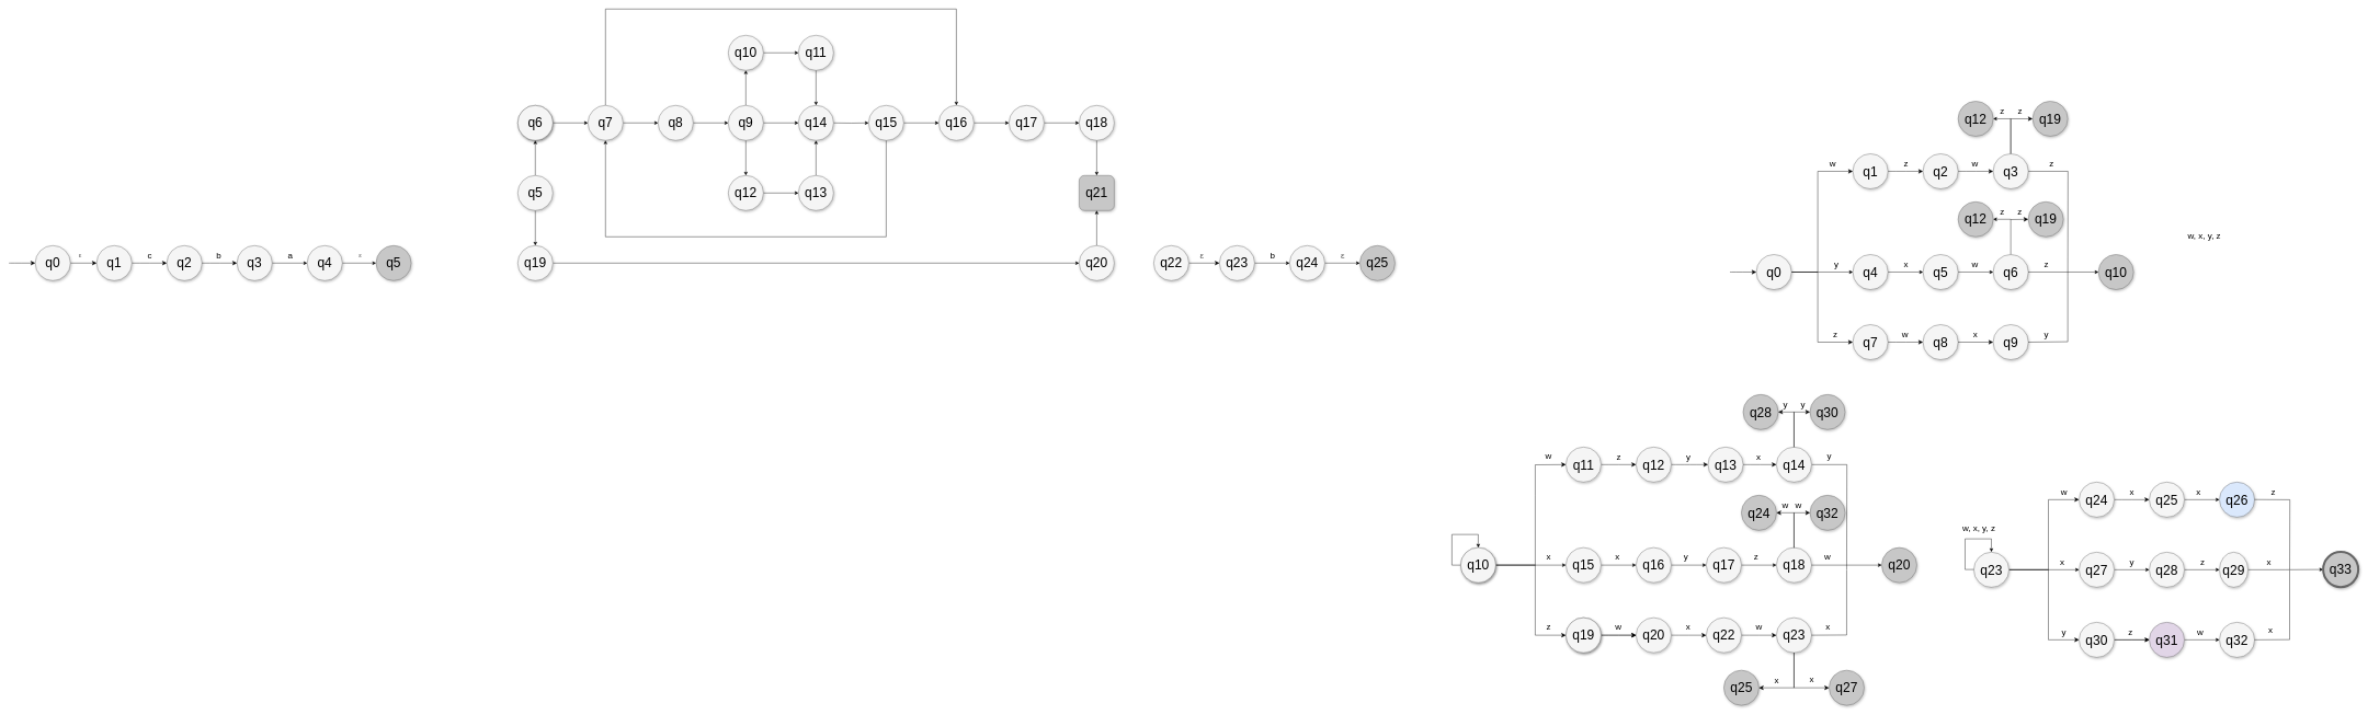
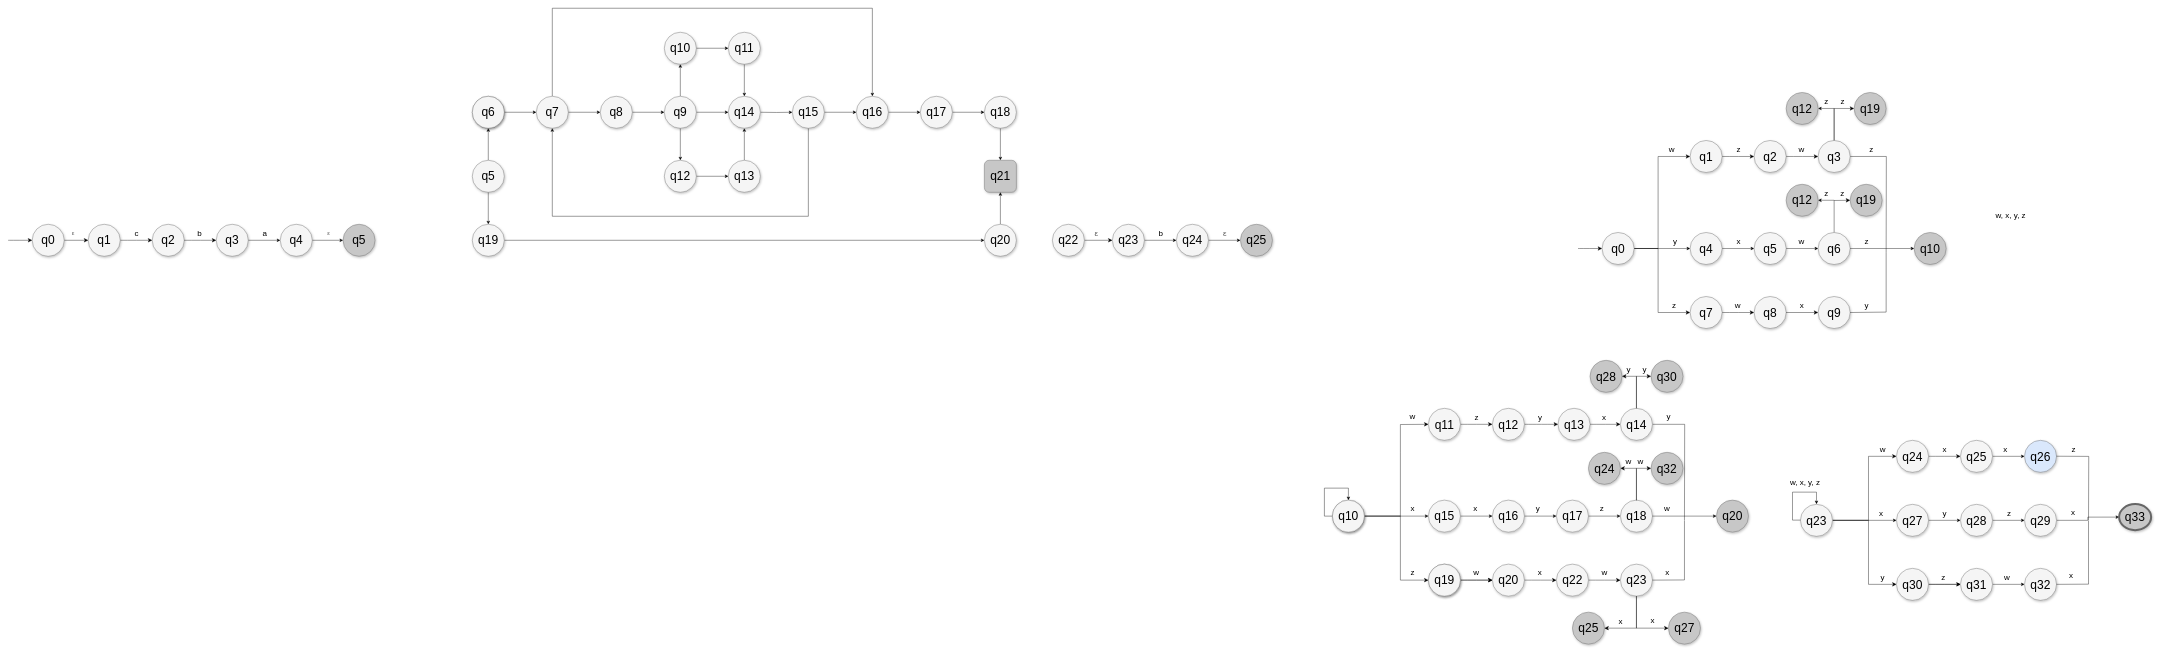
- <mxCell id="76" value="q29" style="ellipse;whiteSpace=wrap;html=1;fontSize=30;fillColor=#f5f5f5;strokeColor=#666666;rounded=0;shadow=1;strokeWidth=1;" parent="1" vertex="1"><mxGeometry x="5059.86" y="1260" width="65" height="80" as="geometry" /></mxCell>
+ <mxCell id="76" value="q29" style="ellipse;whiteSpace=wrap;html=1;fontSize=30;fillColor=#f5f5f5;strokeColor=#666666;rounded=0;shadow=1;strokeWidth=1;" parent="1" vertex="1"><mxGeometry x="5059.86" y="1260" width="80" height="80" as="geometry" /></mxCell>
- <mxCell id="95" value="q33" style="ellipse;whiteSpace=wrap;html=1;rounded=0;shadow=1;strokeColor=#666666;strokeWidth=5;fontSize=30;align=center;fillColor=#C7C7C7;" parent="1" vertex="1"><mxGeometry x="5296.33" y="1259.47" width="80" height="80" as="geometry" /></mxCell>
+ <mxCell id="95" value="q33" style="ellipse;whiteSpace=wrap;html=1;rounded=0;shadow=1;strokeColor=#666666;strokeWidth=5;fontSize=30;align=center;fillColor=#C7C7C7;" parent="1" vertex="1"><mxGeometry x="5296.33" y="1259.47" width="80" height="65" as="geometry" /></mxCell>
- <mxCell id="83" value="q31" style="ellipse;whiteSpace=wrap;html=1;fontSize=30;fillColor=#e1d5e7;strokeColor=#666666;rounded=0;shadow=1;strokeWidth=1;" parent="1" vertex="1"><mxGeometry x="4899.86" y="1420" width="80" height="80" as="geometry" /></mxCell>
+ <mxCell id="83" value="q31" style="ellipse;whiteSpace=wrap;html=1;fontSize=30;fillColor=#f5f5f5;strokeColor=#666666;rounded=0;shadow=1;strokeWidth=1;" parent="1" vertex="1"><mxGeometry x="4899.86" y="1420" width="80" height="80" as="geometry" /></mxCell>
